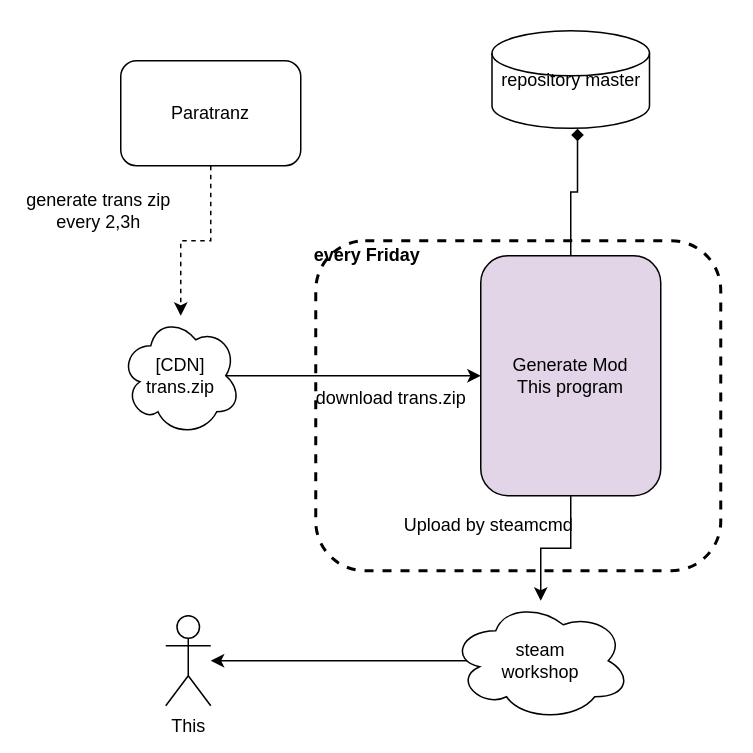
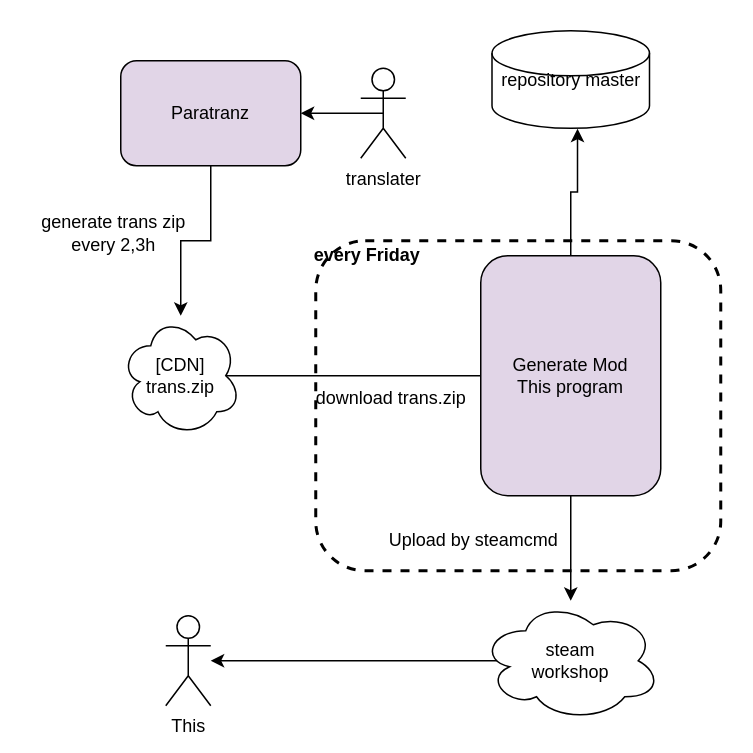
- <mxCell id="3" value="Paratranz" style="rounded=1;whiteSpace=wrap;html=1;" parent="1" vertex="1"><mxGeometry x="80" y="40" width="120" height="70" as="geometry" /></mxCell>
+ <mxCell id="3" value="Paratranz" style="rounded=1;whiteSpace=wrap;html=1;fillColor=#e1d5e7;" parent="1" vertex="1"><mxGeometry x="80" y="40" width="120" height="70" as="geometry" /></mxCell>
+ <mxCell id="12" style="edgeStyle=orthogonalEdgeStyle;rounded=0;orthogonalLoop=1;jettySize=auto;html=1;exitX=0.5;exitY=0.5;exitDx=0;exitDy=0;exitPerimeter=0;entryX=1;entryY=0.5;entryDx=0;entryDy=0;" parent="1" source="13" target="3" edge="1"><mxGeometry relative="1" as="geometry" /></mxCell>
+ <mxCell id="13" value="translater" style="shape=umlActor;verticalLabelPosition=bottom;verticalAlign=top;html=1;outlineConnect=0;" parent="1" vertex="1"><mxGeometry x="240" y="45" width="30" height="60" as="geometry" /></mxCell>
- <mxCell id="7" style="edgeStyle=orthogonalEdgeStyle;rounded=0;orthogonalLoop=1;jettySize=auto;html=1;exitX=0.5;exitY=0;exitDx=0;exitDy=0;entryX=0.543;entryY=1.005;entryDx=0;entryDy=0;entryPerimeter=0;endArrow=diamond;" parent="1" source="8" target="19" edge="1"><mxGeometry relative="1" as="geometry" /></mxCell>
+ <mxCell id="7" style="edgeStyle=orthogonalEdgeStyle;rounded=0;orthogonalLoop=1;jettySize=auto;html=1;exitX=0.5;exitY=0;exitDx=0;exitDy=0;entryX=0.543;entryY=1.005;entryDx=0;entryDy=0;entryPerimeter=0;" parent="1" source="8" target="19" edge="1"><mxGeometry relative="1" as="geometry" /></mxCell>
- <mxCell id="11" value="generate trans zip&lt;br&gt;every 2,3h" style="text;html=1;align=center;verticalAlign=middle;resizable=0;points=[];autosize=1;" parent="1" vertex="1"><mxGeometry x="10" y="125" width="110" height="30" as="geometry" /></mxCell>
+ <mxCell id="11" value="generate trans zip&lt;br&gt;every 2,3h" style="text;html=1;align=center;verticalAlign=middle;resizable=0;points=[];autosize=1;" parent="1" vertex="1"><mxGeometry x="20" y="140" width="110" height="30" as="geometry" /></mxCell>
- <mxCell id="2" style="edgeStyle=orthogonalEdgeStyle;rounded=0;orthogonalLoop=1;jettySize=auto;html=1;dashed=1;" parent="1" source="3" target="5" edge="1"><mxGeometry relative="1" as="geometry" /></mxCell>
+ <mxCell id="2" style="edgeStyle=orthogonalEdgeStyle;rounded=0;orthogonalLoop=1;jettySize=auto;html=1;" parent="1" source="3" target="5" edge="1"><mxGeometry relative="1" as="geometry" /></mxCell>
- <mxCell id="4" style="edgeStyle=orthogonalEdgeStyle;rounded=0;orthogonalLoop=1;jettySize=auto;html=1;exitX=0.875;exitY=0.5;exitDx=0;exitDy=0;exitPerimeter=0;entryX=0;entryY=0.5;entryDx=0;entryDy=0;" parent="1" source="5" target="8" edge="1"><mxGeometry relative="1" as="geometry" /></mxCell>
+ <mxCell id="4" style="edgeStyle=orthogonalEdgeStyle;rounded=0;orthogonalLoop=1;jettySize=auto;html=1;exitX=0.875;exitY=0.5;exitDx=0;exitDy=0;exitPerimeter=0;entryX=0;entryY=0.5;entryDx=0;entryDy=0;endArrow=none;" parent="1" source="5" target="8" edge="1"><mxGeometry relative="1" as="geometry" /></mxCell>
- <mxCell id="17" value="Upload by steamcmd" style="text;html=1;align=center;verticalAlign=middle;resizable=0;points=[];autosize=1;" parent="1" vertex="1"><mxGeometry x="260" y="340" width="130" height="20" as="geometry" /></mxCell>
+ <mxCell id="17" value="Upload by steamcmd" style="text;html=1;align=center;verticalAlign=middle;resizable=0;points=[];autosize=1;" parent="1" vertex="1"><mxGeometry x="250" y="350" width="130" height="20" as="geometry" /></mxCell>
- <mxCell id="10" value="steam&lt;br&gt;workshop" style="ellipse;shape=cloud;whiteSpace=wrap;html=1;" parent="1" vertex="1"><mxGeometry x="300" y="400" width="120" height="80" as="geometry" /></mxCell>
+ <mxCell id="10" value="steam&lt;br&gt;workshop" style="ellipse;shape=cloud;whiteSpace=wrap;html=1;" parent="1" vertex="1"><mxGeometry x="320" y="400" width="120" height="80" as="geometry" /></mxCell>
